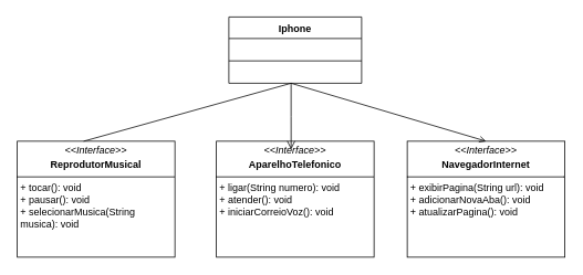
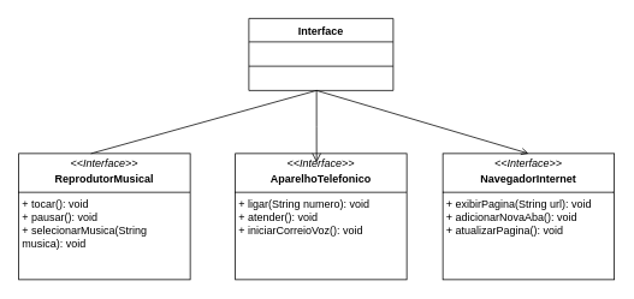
- <mxCell id="5" value="Iphone" style="swimlane;fontStyle=1;align=center;verticalAlign=top;childLayout=stackLayout;horizontal=1;startSize=26;horizontalStack=0;resizeParent=1;resizeParentMax=0;resizeLast=0;collapsible=1;marginBottom=0;whiteSpace=wrap;html=1;strokeColor=default;fontFamily=Helvetica;fontSize=12;fontColor=default;fillColor=default;" vertex="1" parent="1"><mxGeometry x="275" y="20" width="160" height="80" as="geometry" /></mxCell>
+ <mxCell id="5" value="Interface" style="swimlane;fontStyle=1;align=center;verticalAlign=top;childLayout=stackLayout;horizontal=1;startSize=26;horizontalStack=0;resizeParent=1;resizeParentMax=0;resizeLast=0;collapsible=1;marginBottom=0;whiteSpace=wrap;html=1;strokeColor=default;fontFamily=Helvetica;fontSize=12;fontColor=default;fillColor=default;" vertex="1" parent="1"><mxGeometry x="275" y="20" width="160" height="80" as="geometry" /></mxCell>
